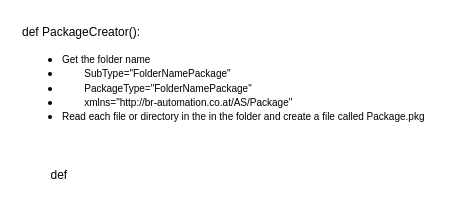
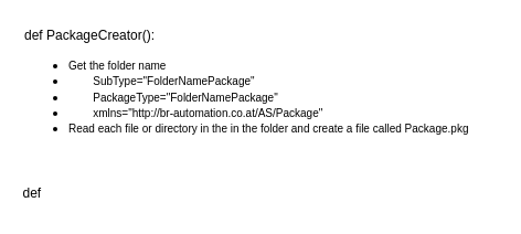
- <mxCell id="3" value="&lt;font style=&quot;font-size: 12px;&quot;&gt;def&amp;nbsp;&lt;/font&gt;" style="text;html=1;align=center;verticalAlign=middle;resizable=0;points=[];autosize=1;strokeColor=none;fillColor=none;fontSize=10;" vertex="1" parent="1"><mxGeometry x="40" y="160" width="40" height="30" as="geometry" /></mxCell>
+ <mxCell id="3" value="&lt;font style=&quot;font-size: 12px;&quot;&gt;def&amp;nbsp;&lt;/font&gt;" style="text;html=1;align=center;verticalAlign=middle;resizable=0;points=[];autosize=1;strokeColor=none;fillColor=none;fontSize=10;" vertex="1" parent="1"><mxGeometry x="10" y="160" width="40" height="30" as="geometry" /></mxCell>
